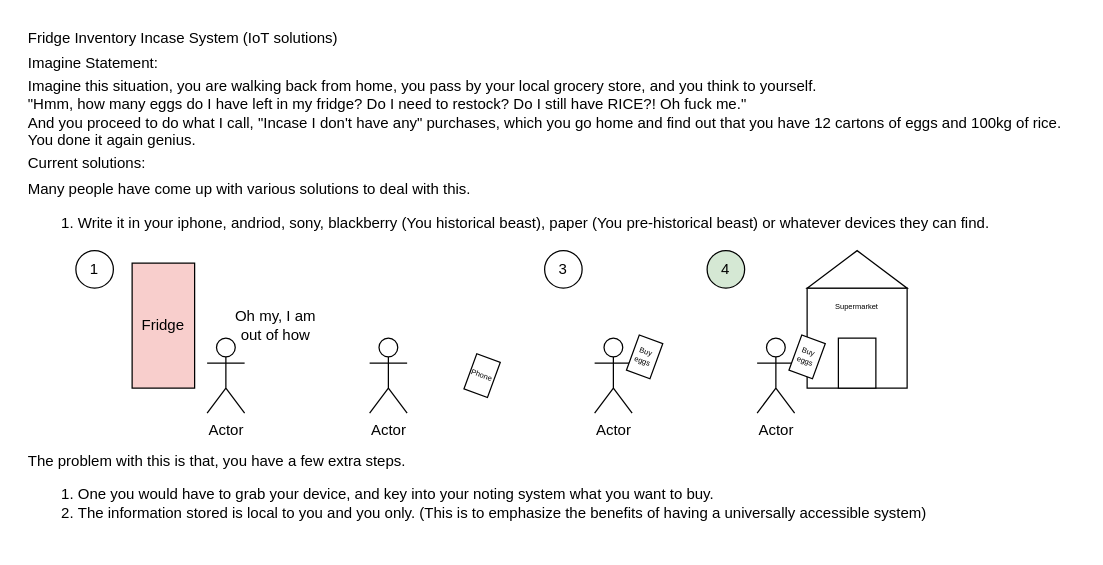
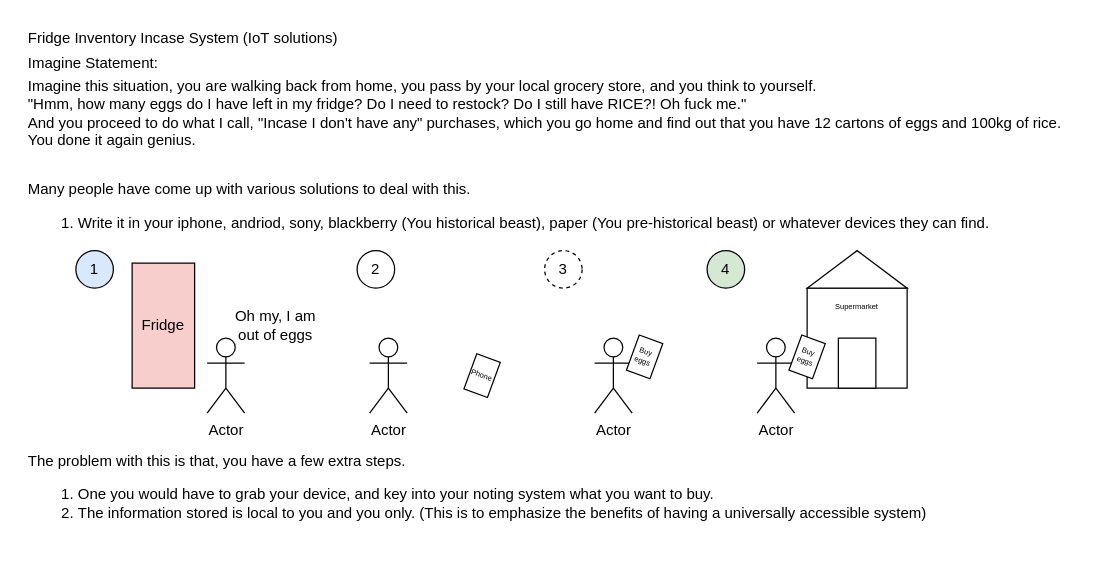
- <mxCell id="7" value="Current solutions:" style="text;html=1;align=left;verticalAlign=middle;resizable=0;points=[];autosize=1;" vertex="1" parent="1"><mxGeometry x="20" y="120" width="110" height="20" as="geometry" /></mxCell>
- <mxCell id="9" value="1" style="ellipse;whiteSpace=wrap;html=1;aspect=fixed;" vertex="1" parent="1"><mxGeometry x="60" y="200" width="30" height="30" as="geometry" /></mxCell>
+ <mxCell id="9" value="1" style="ellipse;whiteSpace=wrap;html=1;aspect=fixed;fillColor=#dae8fc;" vertex="1" parent="1"><mxGeometry x="60" y="200" width="30" height="30" as="geometry" /></mxCell>
+ <mxCell id="22" value="2" style="ellipse;whiteSpace=wrap;html=1;aspect=fixed;" vertex="1" parent="1"><mxGeometry x="285" y="200" width="30" height="30" as="geometry" /></mxCell>
- <mxCell id="12" value="3" style="ellipse;whiteSpace=wrap;html=1;aspect=fixed;" vertex="1" parent="1"><mxGeometry x="435" y="200" width="30" height="30" as="geometry" /></mxCell>
+ <mxCell id="12" value="3" style="ellipse;whiteSpace=wrap;html=1;aspect=fixed;dashed=1;" vertex="1" parent="1"><mxGeometry x="435" y="200" width="30" height="30" as="geometry" /></mxCell>
- <mxCell id="11" value="Oh my, I am out of how" style="text;html=1;strokeColor=none;fillColor=none;align=center;verticalAlign=middle;whiteSpace=wrap;rounded=0;" vertex="1" parent="1"><mxGeometry x="185" y="250" width="70" height="20" as="geometry" /></mxCell>
+ <mxCell id="11" value="Oh my, I am out of eggs" style="text;html=1;strokeColor=none;fillColor=none;align=center;verticalAlign=middle;whiteSpace=wrap;rounded=0;" vertex="1" parent="1"><mxGeometry x="185" y="250" width="70" height="20" as="geometry" /></mxCell>
